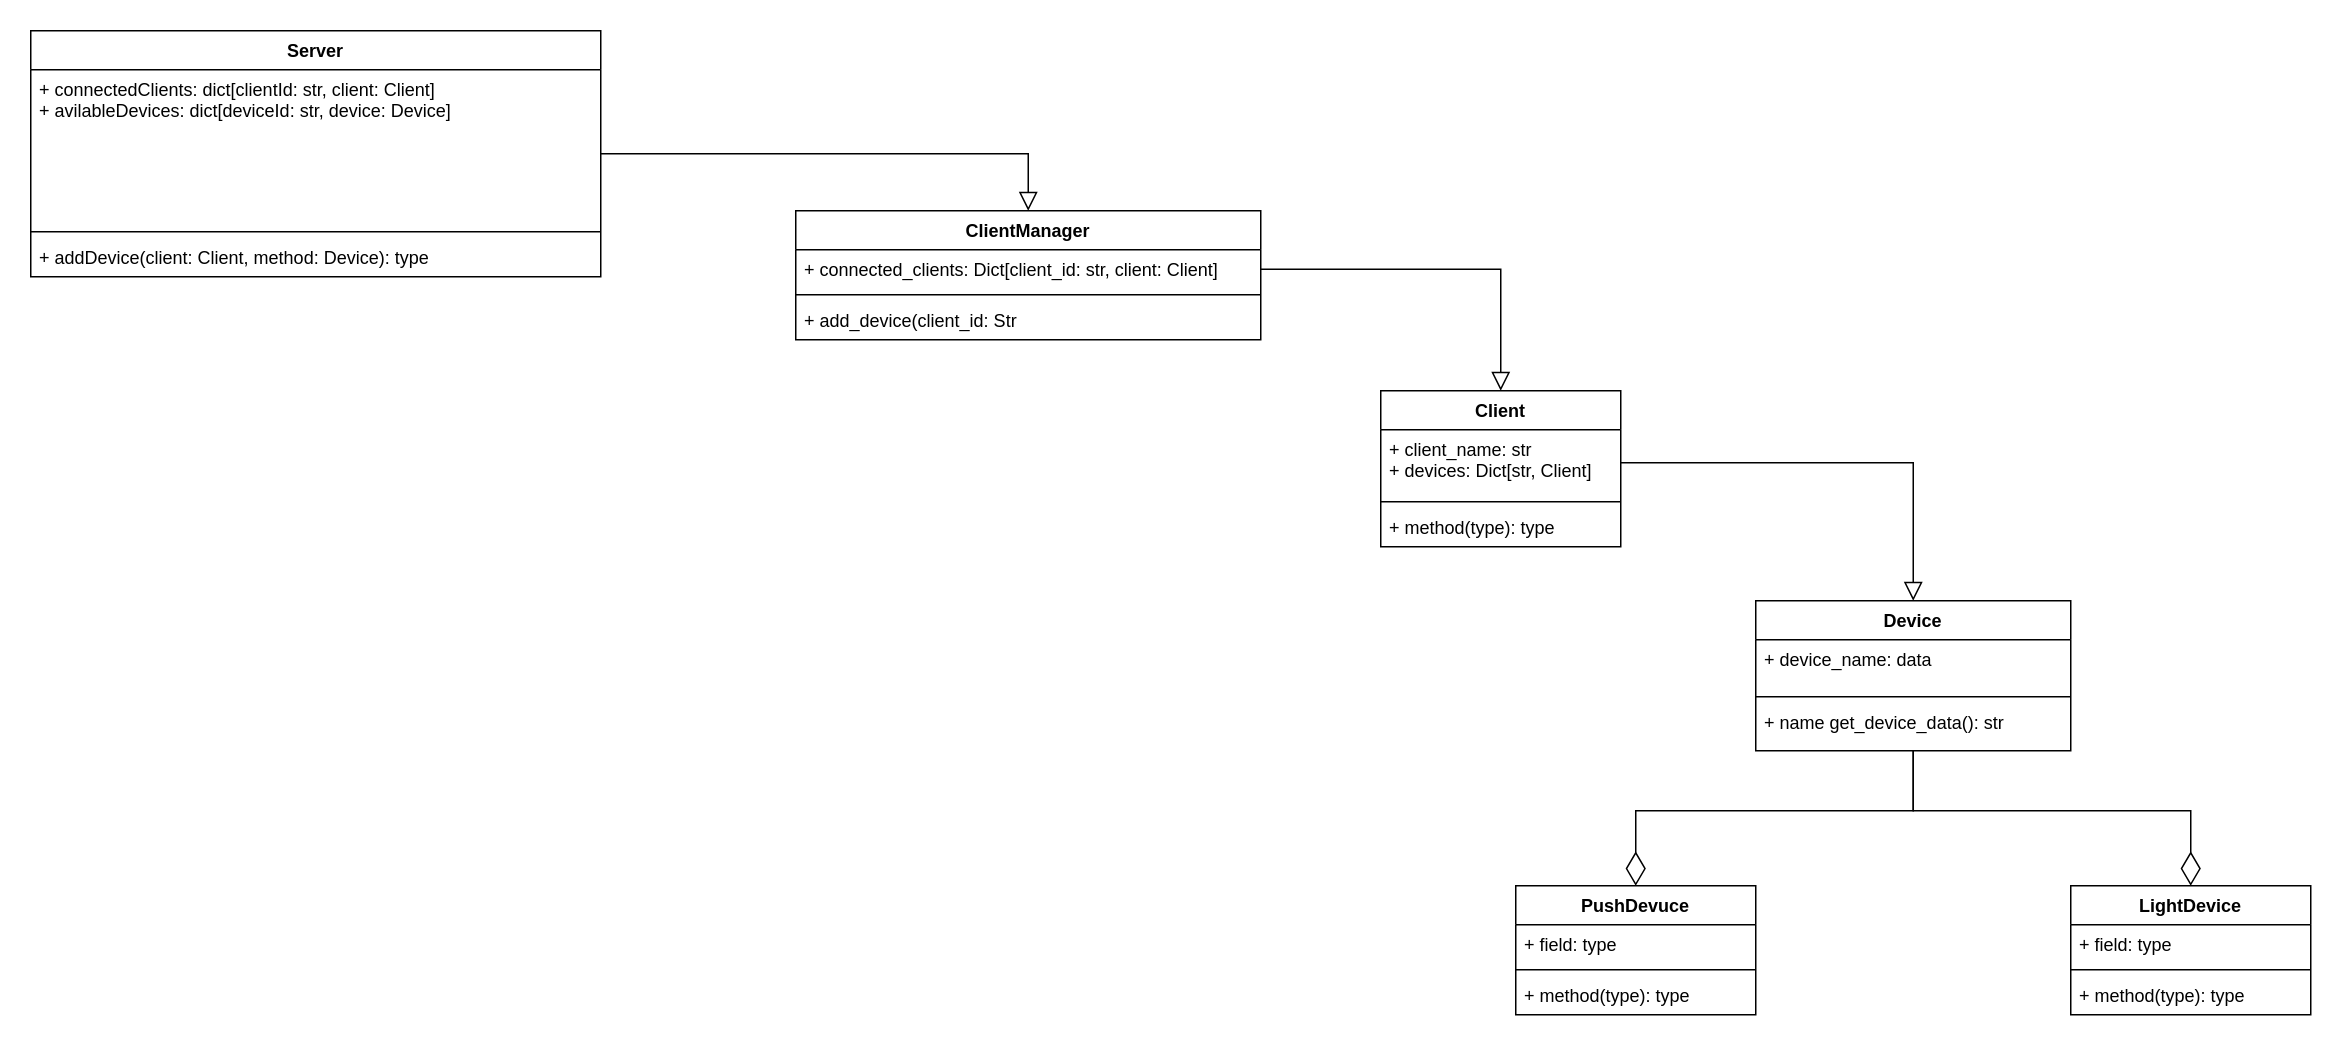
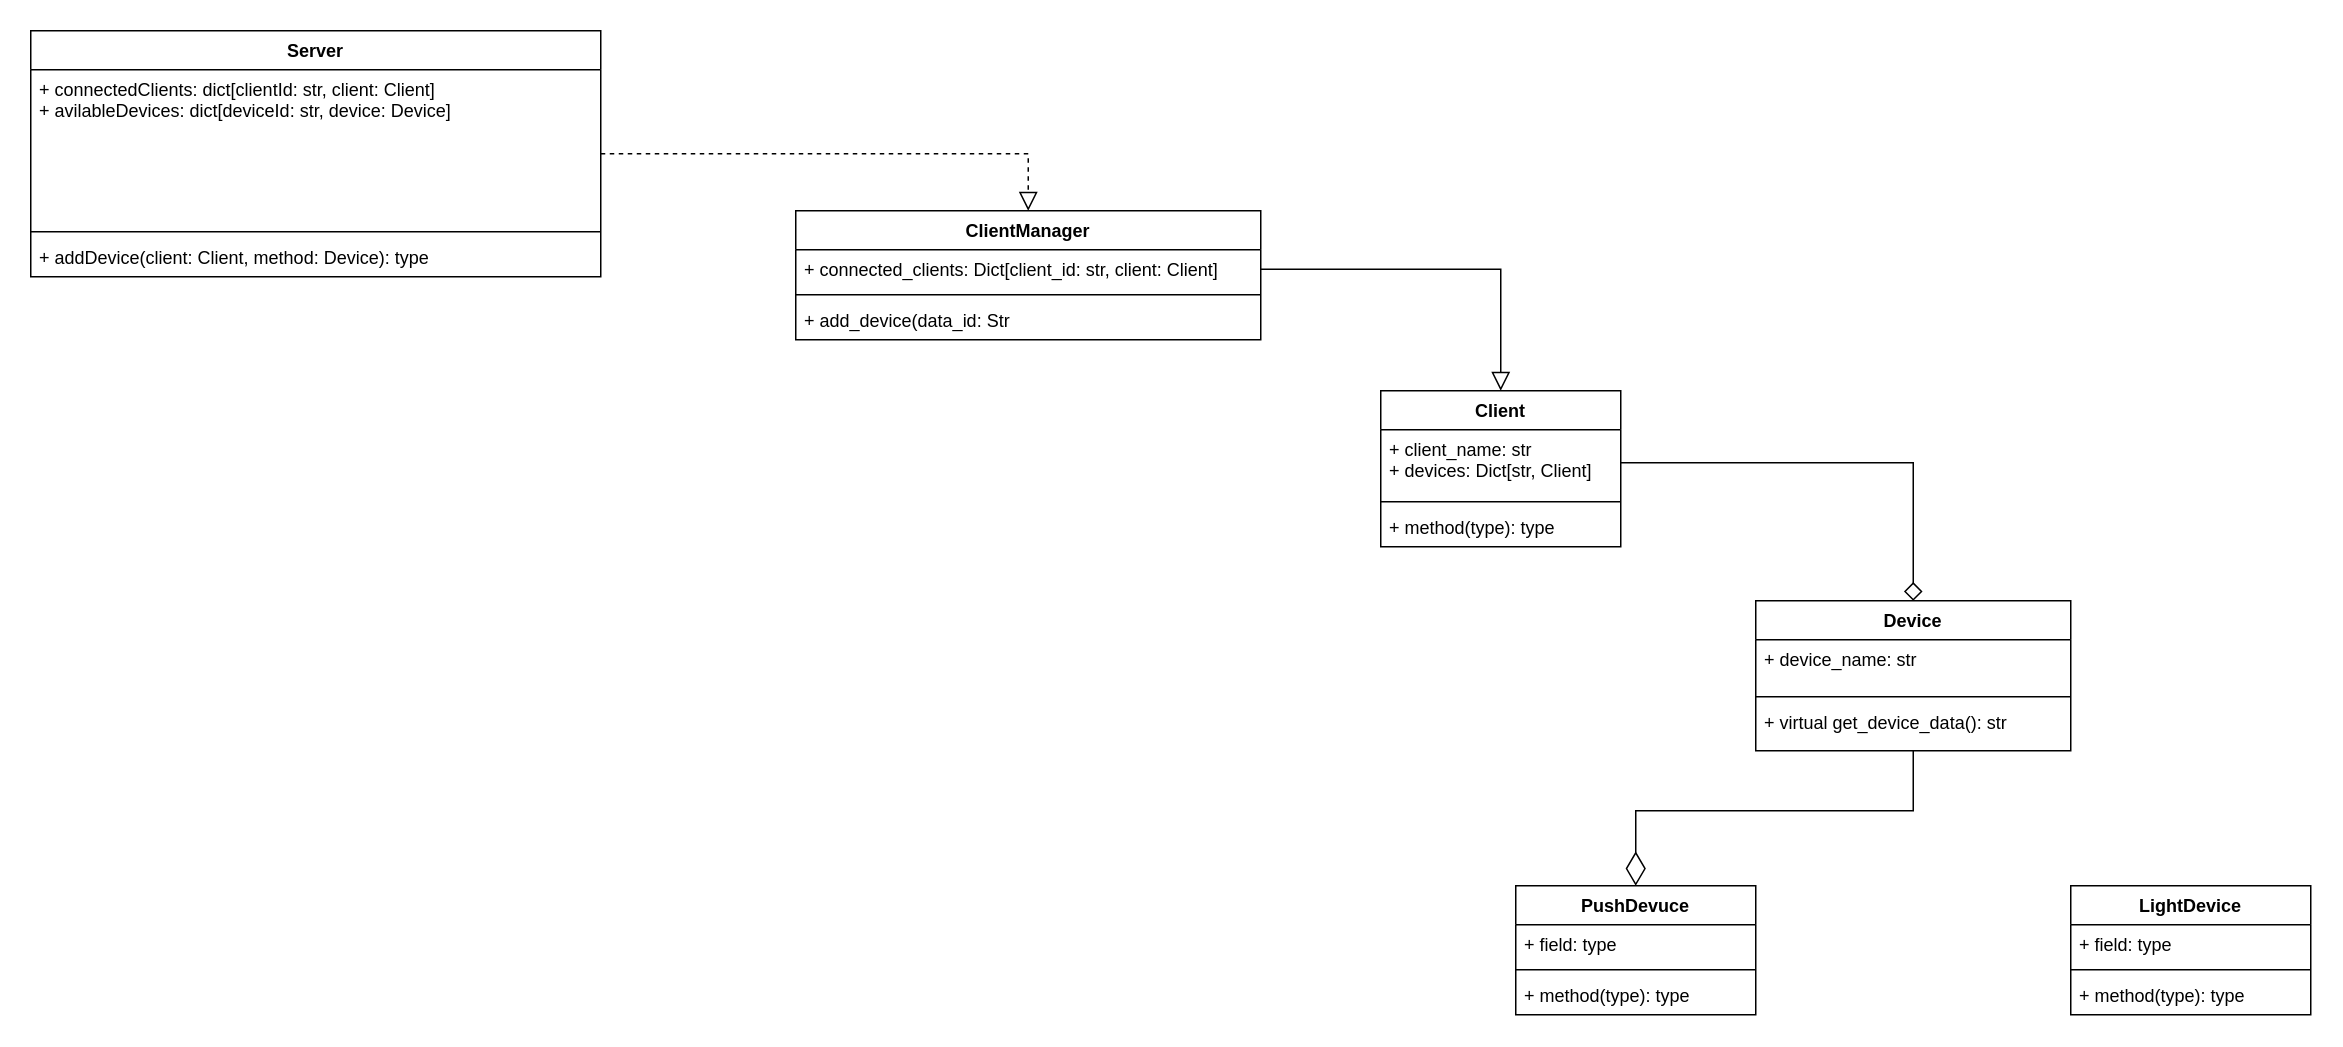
- <mxCell id="2" style="edgeStyle=orthogonalEdgeStyle;rounded=0;orthogonalLoop=1;jettySize=auto;html=1;entryX=0.5;entryY=0;entryDx=0;entryDy=0;endArrow=block;endFill=0;endSize=10;" edge="1" parent="1" source="3" target="26"><mxGeometry relative="1" as="geometry" /></mxCell>
+ <mxCell id="2" style="edgeStyle=orthogonalEdgeStyle;rounded=0;orthogonalLoop=1;jettySize=auto;html=1;entryX=0.5;entryY=0;entryDx=0;entryDy=0;endArrow=block;endFill=0;endSize=10;dashed=1;" edge="1" parent="1" source="3" target="26"><mxGeometry relative="1" as="geometry" /></mxCell>
- <mxCell id="29" value="+ add_device(client_id: Str" style="text;strokeColor=none;fillColor=none;align=left;verticalAlign=top;spacingLeft=4;spacingRight=4;overflow=hidden;rotatable=0;points=[[0,0.5],[1,0.5]];portConstraint=eastwest;" vertex="1" parent="26"><mxGeometry y="60" width="310" height="26" as="geometry" /></mxCell>
+ <mxCell id="29" value="+ add_device(data_id: Str" style="text;strokeColor=none;fillColor=none;align=left;verticalAlign=top;spacingLeft=4;spacingRight=4;overflow=hidden;rotatable=0;points=[[0,0.5],[1,0.5]];portConstraint=eastwest;" vertex="1" parent="26"><mxGeometry y="60" width="310" height="26" as="geometry" /></mxCell>
- <mxCell id="25" style="edgeStyle=orthogonalEdgeStyle;rounded=0;orthogonalLoop=1;jettySize=auto;html=1;exitX=1;exitY=0.5;exitDx=0;exitDy=0;entryX=0.5;entryY=0;entryDx=0;entryDy=0;endArrow=block;endFill=0;endSize=10;" edge="1" parent="1" source="14" target="9"><mxGeometry relative="1" as="geometry" /></mxCell>
+ <mxCell id="25" style="edgeStyle=orthogonalEdgeStyle;rounded=0;orthogonalLoop=1;jettySize=auto;html=1;exitX=1;exitY=0.5;exitDx=0;exitDy=0;entryX=0.5;entryY=0;entryDx=0;entryDy=0;endArrow=diamond;endFill=0;endSize=10;" edge="1" parent="1" source="14" target="9"><mxGeometry relative="1" as="geometry" /></mxCell>
- <mxCell id="10" value="+ device_name: data" style="text;strokeColor=none;fillColor=none;align=left;verticalAlign=top;spacingLeft=4;spacingRight=4;overflow=hidden;rotatable=0;points=[[0,0.5],[1,0.5]];portConstraint=eastwest;" parent="9" vertex="1"><mxGeometry y="26" width="210" height="34" as="geometry" /></mxCell>
+ <mxCell id="10" value="+ device_name: str" style="text;strokeColor=none;fillColor=none;align=left;verticalAlign=top;spacingLeft=4;spacingRight=4;overflow=hidden;rotatable=0;points=[[0,0.5],[1,0.5]];portConstraint=eastwest;" parent="9" vertex="1"><mxGeometry y="26" width="210" height="34" as="geometry" /></mxCell>
- <mxCell id="12" value="+ name get_device_data(): str" style="text;strokeColor=none;fillColor=none;align=left;verticalAlign=top;spacingLeft=4;spacingRight=4;overflow=hidden;rotatable=0;points=[[0,0.5],[1,0.5]];portConstraint=eastwest;" parent="9" vertex="1"><mxGeometry y="68" width="210" height="32" as="geometry" /></mxCell>
+ <mxCell id="12" value="+ virtual get_device_data(): str" style="text;strokeColor=none;fillColor=none;align=left;verticalAlign=top;spacingLeft=4;spacingRight=4;overflow=hidden;rotatable=0;points=[[0,0.5],[1,0.5]];portConstraint=eastwest;" parent="9" vertex="1"><mxGeometry y="68" width="210" height="32" as="geometry" /></mxCell>
- <mxCell id="7" style="edgeStyle=orthogonalEdgeStyle;rounded=0;orthogonalLoop=1;jettySize=auto;html=1;endArrow=diamondThin;endFill=0;endSize=20;" edge="1" parent="1" source="9" target="17"><mxGeometry relative="1" as="geometry" /></mxCell>
